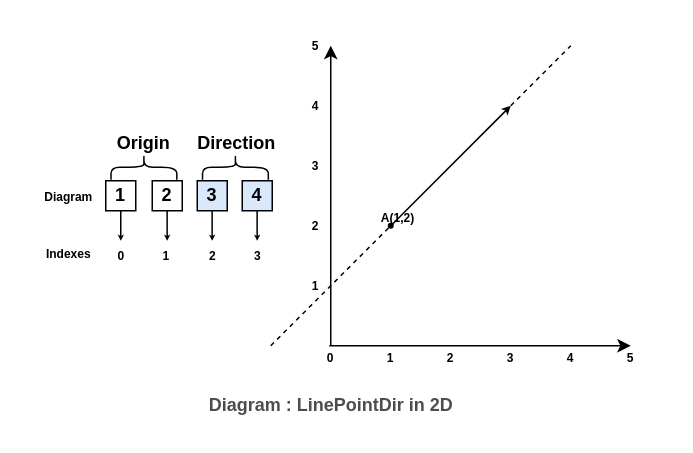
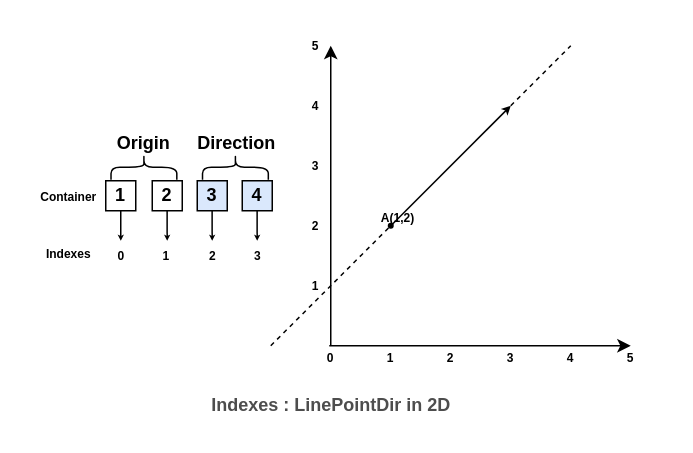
- <mxCell id="30" value="&lt;font style=&quot;font-size: 8px&quot;&gt;&lt;span&gt;Diagram&lt;/span&gt;&lt;/font&gt;" style="text;html=1;align=center;verticalAlign=middle;resizable=0;points=[];autosize=1;fontStyle=1" vertex="1" parent="20"><mxGeometry y="35" width="50" height="20" as="geometry" /></mxCell>
+ <mxCell id="30" value="&lt;font style=&quot;font-size: 8px&quot;&gt;&lt;span&gt;Container&lt;/span&gt;&lt;/font&gt;" style="text;html=1;align=center;verticalAlign=middle;resizable=0;points=[];autosize=1;fontStyle=1" vertex="1" parent="20"><mxGeometry y="35" width="50" height="20" as="geometry" /></mxCell>
- <mxCell id="39" value="Diagram : LinePointDir in 2D" style="text;html=1;align=center;verticalAlign=middle;resizable=0;points=[];autosize=1;fontSize=12;fontColor=#4D4D4D;fontStyle=1" vertex="1" parent="2"><mxGeometry x="110" y="240" width="180" height="20" as="geometry" /></mxCell>
+ <mxCell id="39" value="Indexes : LinePointDir in 2D" style="text;html=1;align=center;verticalAlign=middle;resizable=0;points=[];autosize=1;fontSize=12;fontColor=#4D4D4D;fontStyle=1" vertex="1" parent="2"><mxGeometry x="110" y="240" width="180" height="20" as="geometry" /></mxCell>
